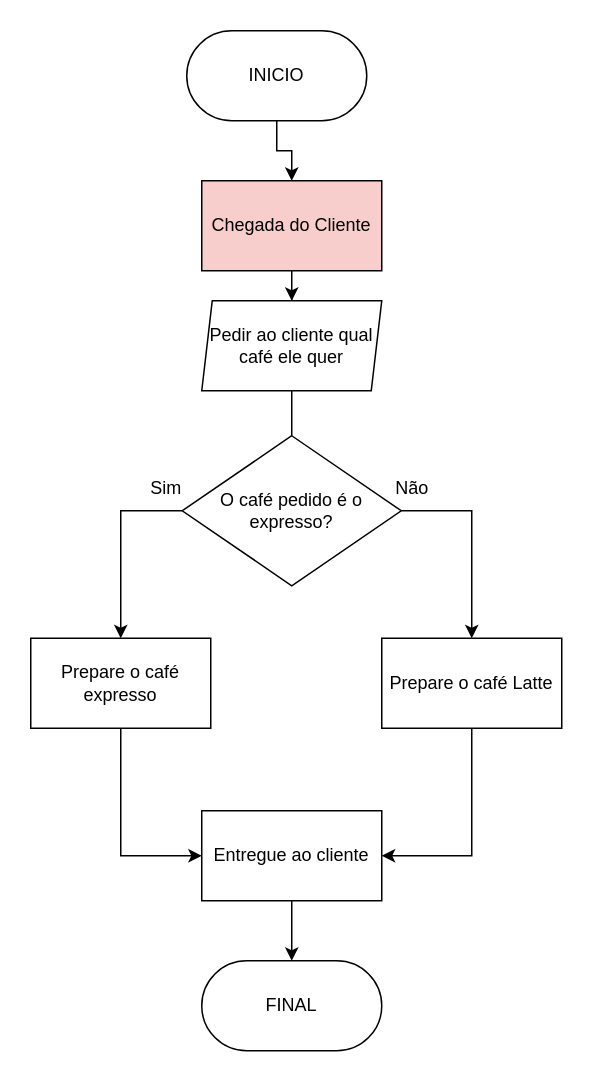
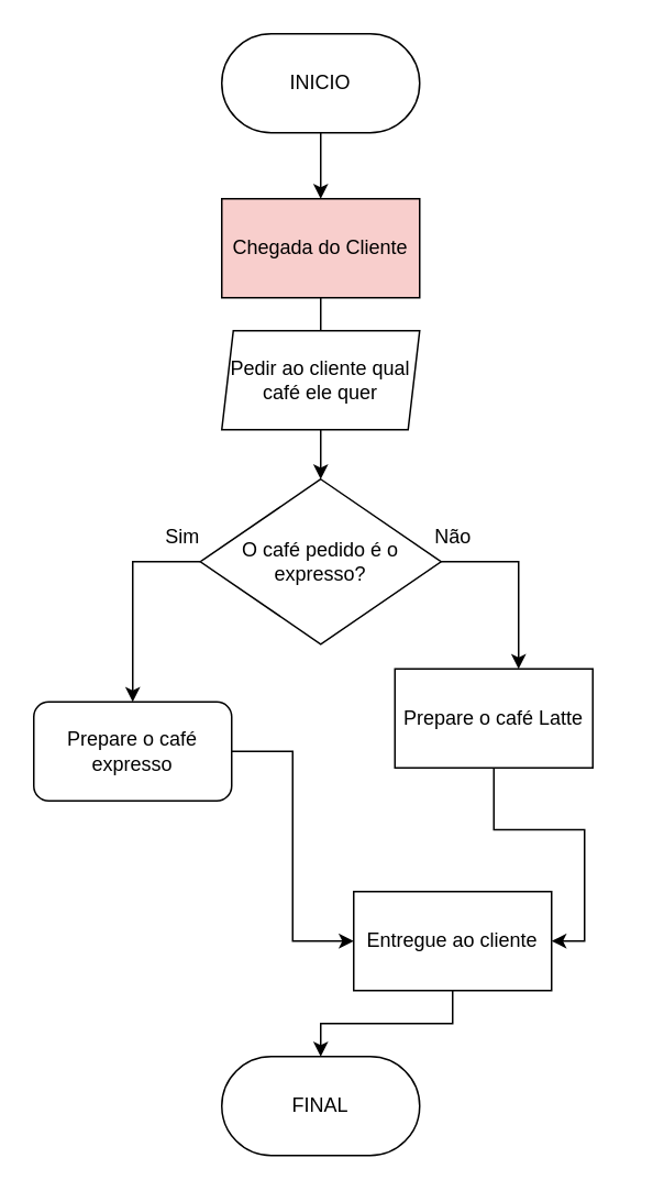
- <mxCell id="3" value="INICIO" style="rounded=1;whiteSpace=wrap;html=1;arcSize=50;" vertex="1" parent="1"><mxGeometry x="124" y="20" width="120" height="60" as="geometry" /></mxCell>
+ <mxCell id="3" value="INICIO" style="rounded=1;whiteSpace=wrap;html=1;arcSize=50;" vertex="1" parent="1"><mxGeometry x="134" y="20" width="120" height="60" as="geometry" /></mxCell>
- <mxCell id="5" style="edgeStyle=orthogonalEdgeStyle;rounded=0;orthogonalLoop=1;jettySize=auto;html=1;entryX=0.5;entryY=0;entryDx=0;entryDy=0;" edge="1" parent="1" source="6" target="8"><mxGeometry relative="1" as="geometry" /></mxCell>
+ <mxCell id="5" style="edgeStyle=orthogonalEdgeStyle;rounded=0;orthogonalLoop=1;jettySize=auto;html=1;entryX=0.5;entryY=0;entryDx=0;entryDy=0;endArrow=none;" edge="1" parent="1" source="6" target="8"><mxGeometry relative="1" as="geometry" /></mxCell>
- <mxCell id="7" style="edgeStyle=orthogonalEdgeStyle;rounded=0;orthogonalLoop=1;jettySize=auto;html=1;entryX=0.5;entryY=0;entryDx=0;entryDy=0;endArrow=none;" edge="1" parent="1" source="8" target="11"><mxGeometry relative="1" as="geometry" /></mxCell>
+ <mxCell id="7" style="edgeStyle=orthogonalEdgeStyle;rounded=0;orthogonalLoop=1;jettySize=auto;html=1;entryX=0.5;entryY=0;entryDx=0;entryDy=0;" edge="1" parent="1" source="8" target="11"><mxGeometry relative="1" as="geometry" /></mxCell>
- <mxCell id="15" value="Prepare o café expresso" style="rounded=0;whiteSpace=wrap;html=1;" vertex="1" parent="1"><mxGeometry x="20" y="425" width="120" height="60" as="geometry" /></mxCell>
+ <mxCell id="15" value="Prepare o café expresso" style="whiteSpace=wrap;html=1;rounded=1;" vertex="1" parent="1"><mxGeometry x="20" y="425" width="120" height="60" as="geometry" /></mxCell>
- <mxCell id="13" value="Prepare o café Latte" style="rounded=0;whiteSpace=wrap;html=1;" vertex="1" parent="1"><mxGeometry x="254" y="425" width="120" height="60" as="geometry" /></mxCell>
+ <mxCell id="13" value="Prepare o café Latte" style="rounded=0;whiteSpace=wrap;html=1;" vertex="1" parent="1"><mxGeometry x="239" y="405" width="120" height="60" as="geometry" /></mxCell>
- <mxCell id="17" value="Entregue ao cliente" style="rounded=0;whiteSpace=wrap;html=1;" vertex="1" parent="1"><mxGeometry x="134" y="540" width="120" height="60" as="geometry" /></mxCell>
+ <mxCell id="17" value="Entregue ao cliente" style="rounded=0;whiteSpace=wrap;html=1;" vertex="1" parent="1"><mxGeometry x="214" y="540" width="120" height="60" as="geometry" /></mxCell>
